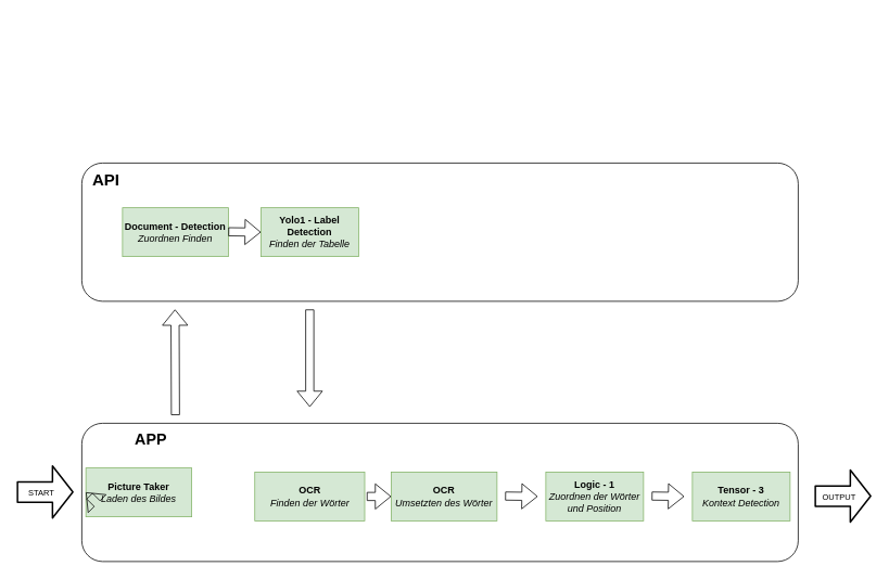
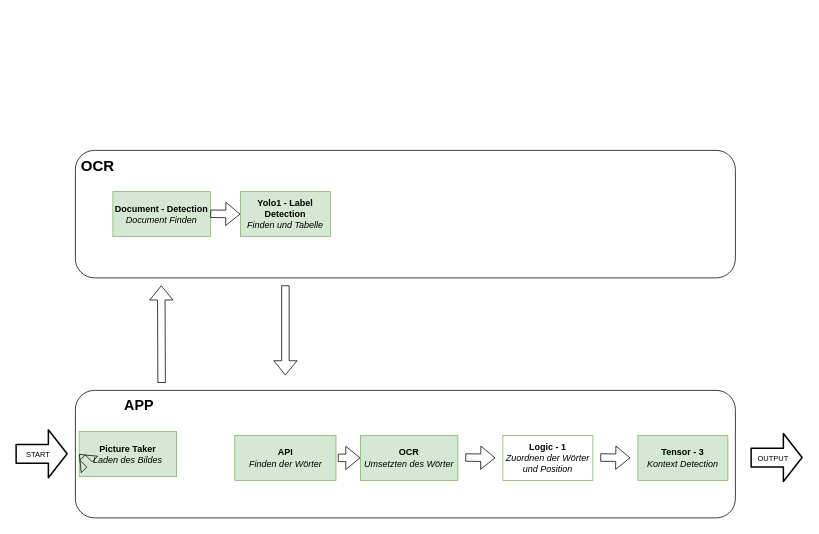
- <mxCell id="13" value="&lt;b&gt;&lt;font style=&quot;font-size: 20px&quot;&gt;API&lt;/font&gt;&lt;/b&gt;" style="text;html=1;strokeColor=none;fillColor=none;align=center;verticalAlign=middle;whiteSpace=wrap;rounded=0;" vertex="1" parent="1"><mxGeometry x="110" y="210" width="40" height="20" as="geometry" /></mxCell>
+ <mxCell id="13" value="&lt;b&gt;&lt;font style=&quot;font-size: 20px&quot;&gt;OCR&lt;/font&gt;&lt;/b&gt;" style="text;html=1;strokeColor=none;fillColor=none;align=center;verticalAlign=middle;whiteSpace=wrap;rounded=0;" vertex="1" parent="1"><mxGeometry x="110" y="210" width="40" height="20" as="geometry" /></mxCell>
- <mxCell id="6" value="&lt;b&gt;Document - Detection&lt;/b&gt;&lt;br&gt;&lt;i&gt;Zuordnen Finden&lt;/i&gt;" style="rounded=0;whiteSpace=wrap;html=1;fillColor=#d5e8d4;strokeColor=#82b366;" parent="1" vertex="1"><mxGeometry x="150" y="255" width="130" height="60" as="geometry" /></mxCell>
+ <mxCell id="6" value="&lt;b&gt;Document - Detection&lt;/b&gt;&lt;br&gt;&lt;i&gt;Document Finden&lt;/i&gt;" style="rounded=0;whiteSpace=wrap;html=1;fillColor=#d5e8d4;strokeColor=#82b366;" parent="1" vertex="1"><mxGeometry x="150" y="255" width="130" height="60" as="geometry" /></mxCell>
- <mxCell id="7" value="&lt;b&gt;Yolo1 - Label Detection&lt;/b&gt;&lt;br&gt;&lt;i&gt;Finden der Tabelle&lt;/i&gt;" style="rounded=0;whiteSpace=wrap;html=1;fillColor=#d5e8d4;strokeColor=#82b366;" parent="1" vertex="1"><mxGeometry x="320" y="255" width="120" height="60" as="geometry" /></mxCell>
+ <mxCell id="7" value="&lt;b&gt;Yolo1 - Label Detection&lt;/b&gt;&lt;br&gt;&lt;i&gt;Finden und Tabelle&lt;/i&gt;" style="rounded=0;whiteSpace=wrap;html=1;fillColor=#d5e8d4;strokeColor=#82b366;" parent="1" vertex="1"><mxGeometry x="320" y="255" width="120" height="60" as="geometry" /></mxCell>
- <mxCell id="8" value="&lt;b&gt;OCR&lt;br&gt;&lt;/b&gt;&lt;i&gt;Finden der Wörter&lt;/i&gt;" style="rounded=0;whiteSpace=wrap;html=1;fillColor=#d5e8d4;strokeColor=#82b366;" parent="1" vertex="1"><mxGeometry x="312.5" y="580" width="135" height="60" as="geometry" /></mxCell>
+ <mxCell id="8" value="&lt;b&gt;API&lt;br&gt;&lt;/b&gt;&lt;i&gt;Finden der Wörter&lt;/i&gt;" style="rounded=0;whiteSpace=wrap;html=1;fillColor=#d5e8d4;strokeColor=#82b366;" parent="1" vertex="1"><mxGeometry x="312.5" y="580" width="135" height="60" as="geometry" /></mxCell>
- <mxCell id="11" value="&lt;b&gt;Logic - 1&lt;/b&gt;&lt;br&gt;&lt;i&gt;Zuordnen der Wörter und Position&lt;/i&gt;" style="rounded=0;whiteSpace=wrap;html=1;fillColor=#d5e8d4;strokeColor=#82b366;" parent="1" vertex="1"><mxGeometry x="670" y="580" width="120" height="60" as="geometry" /></mxCell>
+ <mxCell id="11" value="&lt;b&gt;Logic - 1&lt;/b&gt;&lt;br&gt;&lt;i&gt;Zuordnen der Wörter und Position&lt;/i&gt;" style="rounded=0;whiteSpace=wrap;html=1;fillColor=#ffffff;strokeColor=#82b366;" parent="1" vertex="1"><mxGeometry x="670" y="580" width="120" height="60" as="geometry" /></mxCell>
